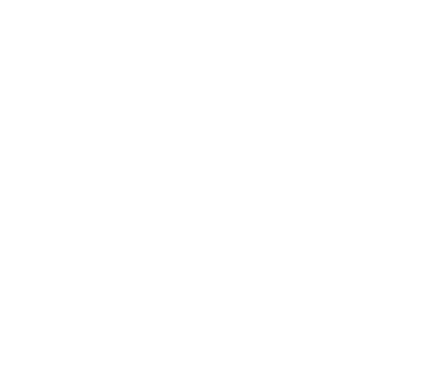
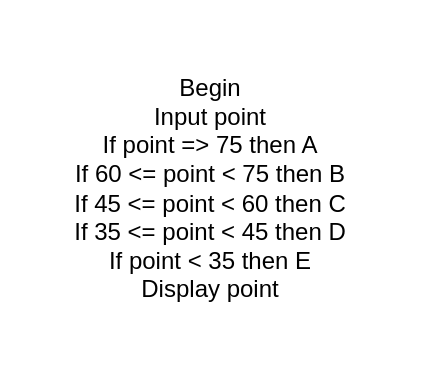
+ <mxCell id="2" value="Begin&lt;br&gt;Input point&lt;br&gt;If point =&amp;gt; 75 then A&lt;br&gt;If 60 &amp;lt;= point &amp;lt; 75 then B&lt;br&gt;If 45 &amp;lt;= point &amp;lt; 60 then C&lt;br&gt;If 35 &amp;lt;= point &amp;lt; 45 then D&lt;br&gt;If point &amp;lt; 35 then E&lt;br&gt;Display point&lt;br&gt;" style="text;strokeColor=none;fillColor=none;html=1;align=center;verticalAlign=middle;whiteSpace=wrap;rounded=0;fontSize=16;" vertex="1" parent="1"><mxGeometry x="20" y="20" width="240" height="210" as="geometry" /></mxCell>
